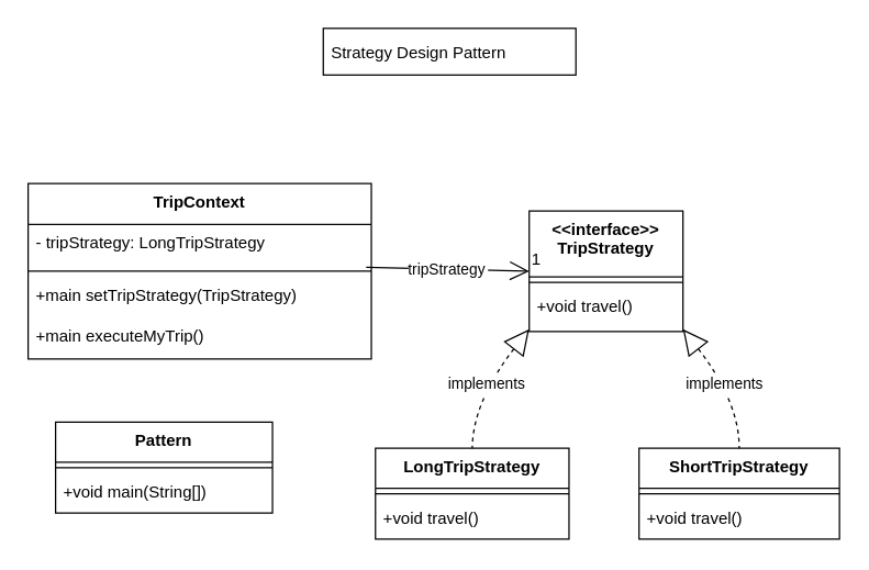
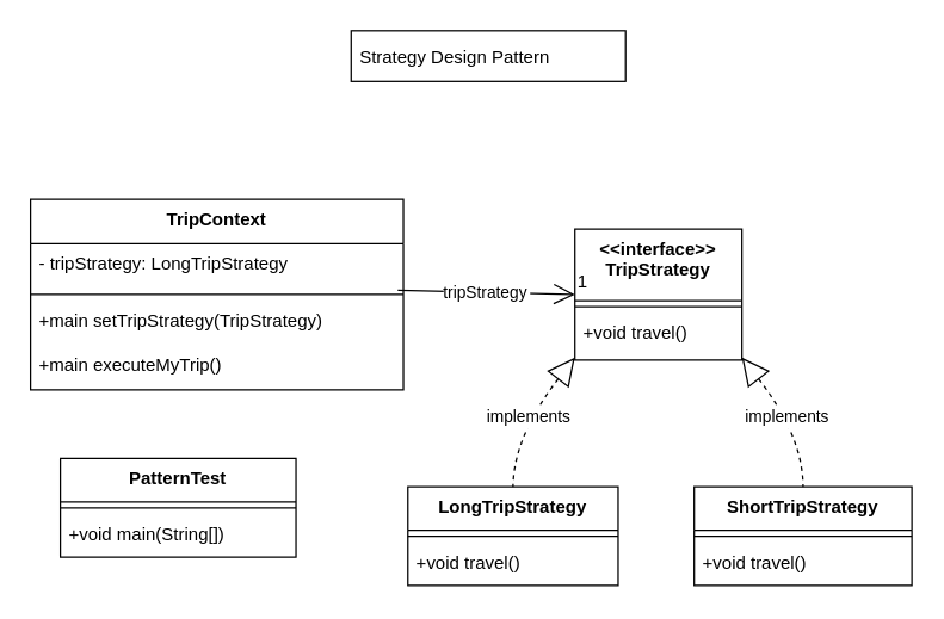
- <mxCell id="5" value="Pattern" style="swimlane;fontStyle=1;align=center;verticalAlign=top;childLayout=stackLayout;horizontal=1;startSize=29.2;horizontalStack=0;resizeParent=1;resizeParentMax=0;resizeLast=0;collapsible=0;marginBottom=0;" parent="1" vertex="1"><mxGeometry x="40" y="307" width="158" height="66.2" as="geometry" /></mxCell>
+ <mxCell id="5" value="PatternTest" style="swimlane;fontStyle=1;align=center;verticalAlign=top;childLayout=stackLayout;horizontal=1;startSize=29.2;horizontalStack=0;resizeParent=1;resizeParentMax=0;resizeLast=0;collapsible=0;marginBottom=0;" parent="1" vertex="1"><mxGeometry x="40" y="307" width="158" height="66.2" as="geometry" /></mxCell>
